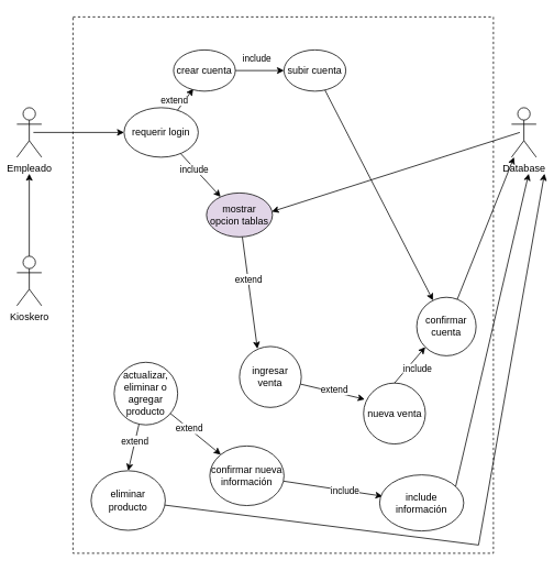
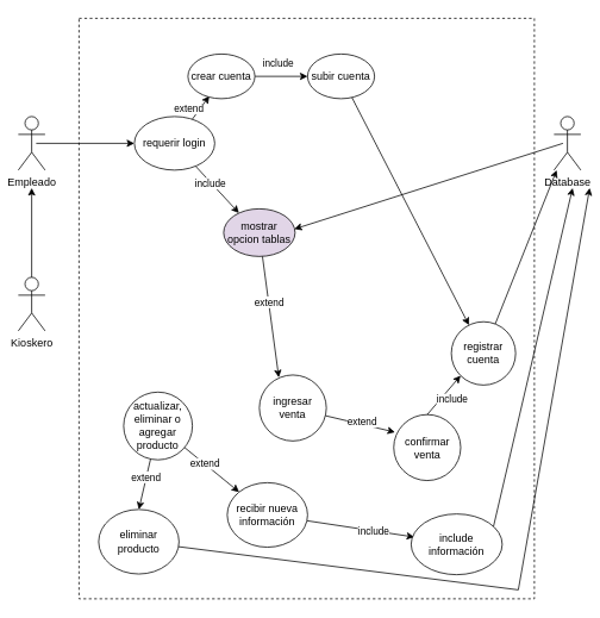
- <mxCell id="9" value="confirmar cuenta" style="ellipse;whiteSpace=wrap;html=1;" vertex="1" parent="5"><mxGeometry x="417" y="339.773" width="72" height="70.909" as="geometry" /></mxCell>
+ <mxCell id="9" value="registrar cuenta" style="ellipse;whiteSpace=wrap;html=1;" vertex="1" parent="5"><mxGeometry x="417" y="339.773" width="72" height="70.909" as="geometry" /></mxCell>
- <mxCell id="10" value="nueva venta" style="ellipse;whiteSpace=wrap;html=1;" vertex="1" parent="5"><mxGeometry x="352.5" y="443.728" width="75" height="73.864" as="geometry" /></mxCell>
+ <mxCell id="10" value="confirmar venta" style="ellipse;whiteSpace=wrap;html=1;" vertex="1" parent="5"><mxGeometry x="352.5" y="443.728" width="75" height="73.864" as="geometry" /></mxCell>
- <mxCell id="20" value="confirmar nueva información" style="ellipse;whiteSpace=wrap;html=1;" vertex="1" parent="5"><mxGeometry x="166" y="520.003" width="90" height="72.222" as="geometry" /></mxCell>
+ <mxCell id="20" value="recibir nueva información" style="ellipse;whiteSpace=wrap;html=1;" vertex="1" parent="5"><mxGeometry x="166" y="520.003" width="90" height="72.222" as="geometry" /></mxCell>
